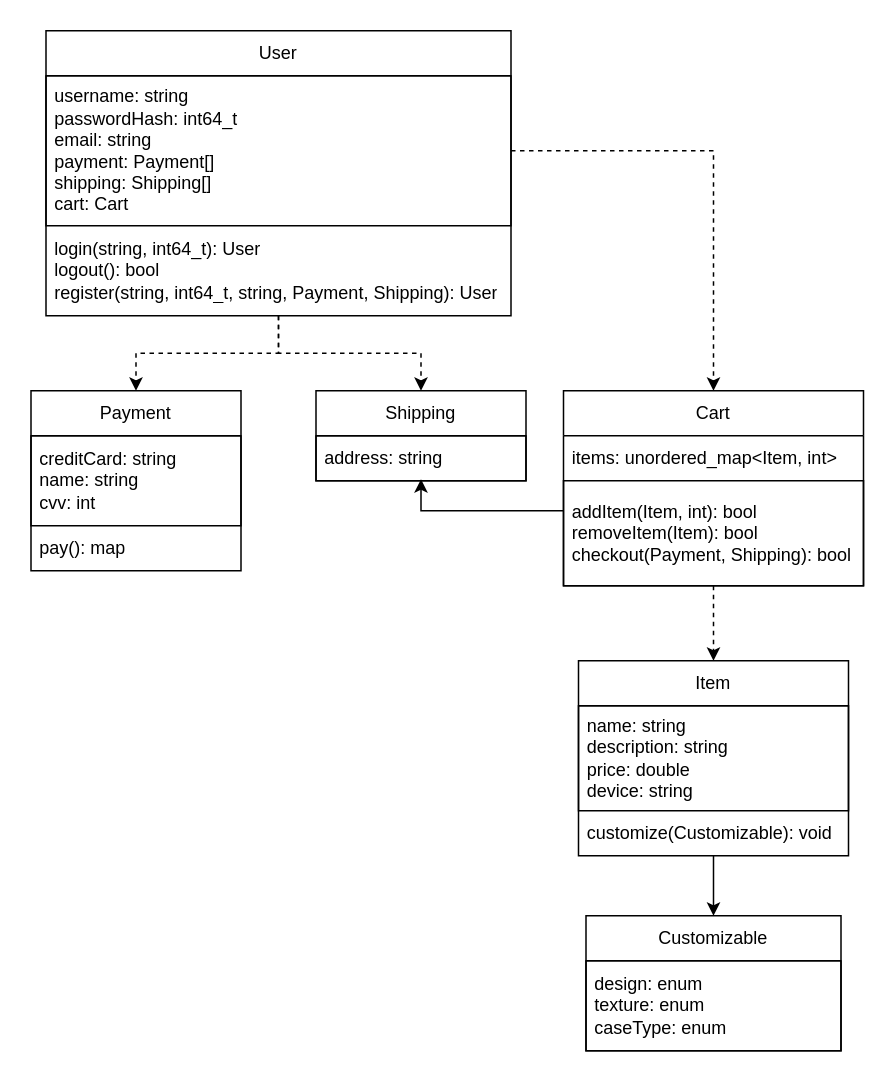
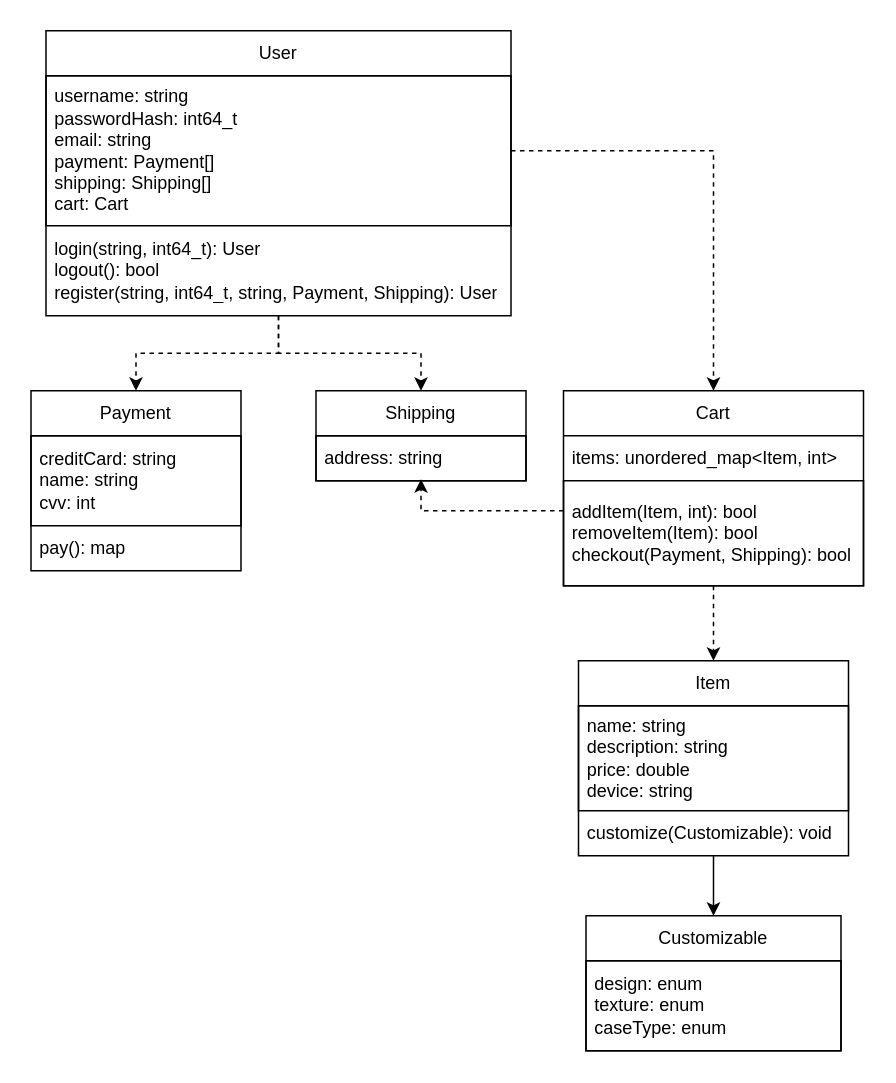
- <mxCell id="16" style="edgeStyle=orthogonalEdgeStyle;rounded=0;orthogonalLoop=1;jettySize=auto;html=1;entryX=0.5;entryY=0.967;entryDx=0;entryDy=0;entryPerimeter=0;dashed=0;" parent="1" source="8" target="15" edge="1"><mxGeometry relative="1" as="geometry"><Array as="points"><mxPoint x="280" y="340" /></Array></mxGeometry></mxCell>
+ <mxCell id="16" style="edgeStyle=orthogonalEdgeStyle;rounded=0;orthogonalLoop=1;jettySize=auto;html=1;entryX=0.5;entryY=0.967;entryDx=0;entryDy=0;entryPerimeter=0;dashed=1;" parent="1" source="8" target="15" edge="1"><mxGeometry relative="1" as="geometry"><Array as="points"><mxPoint x="280" y="340" /></Array></mxGeometry></mxCell>
